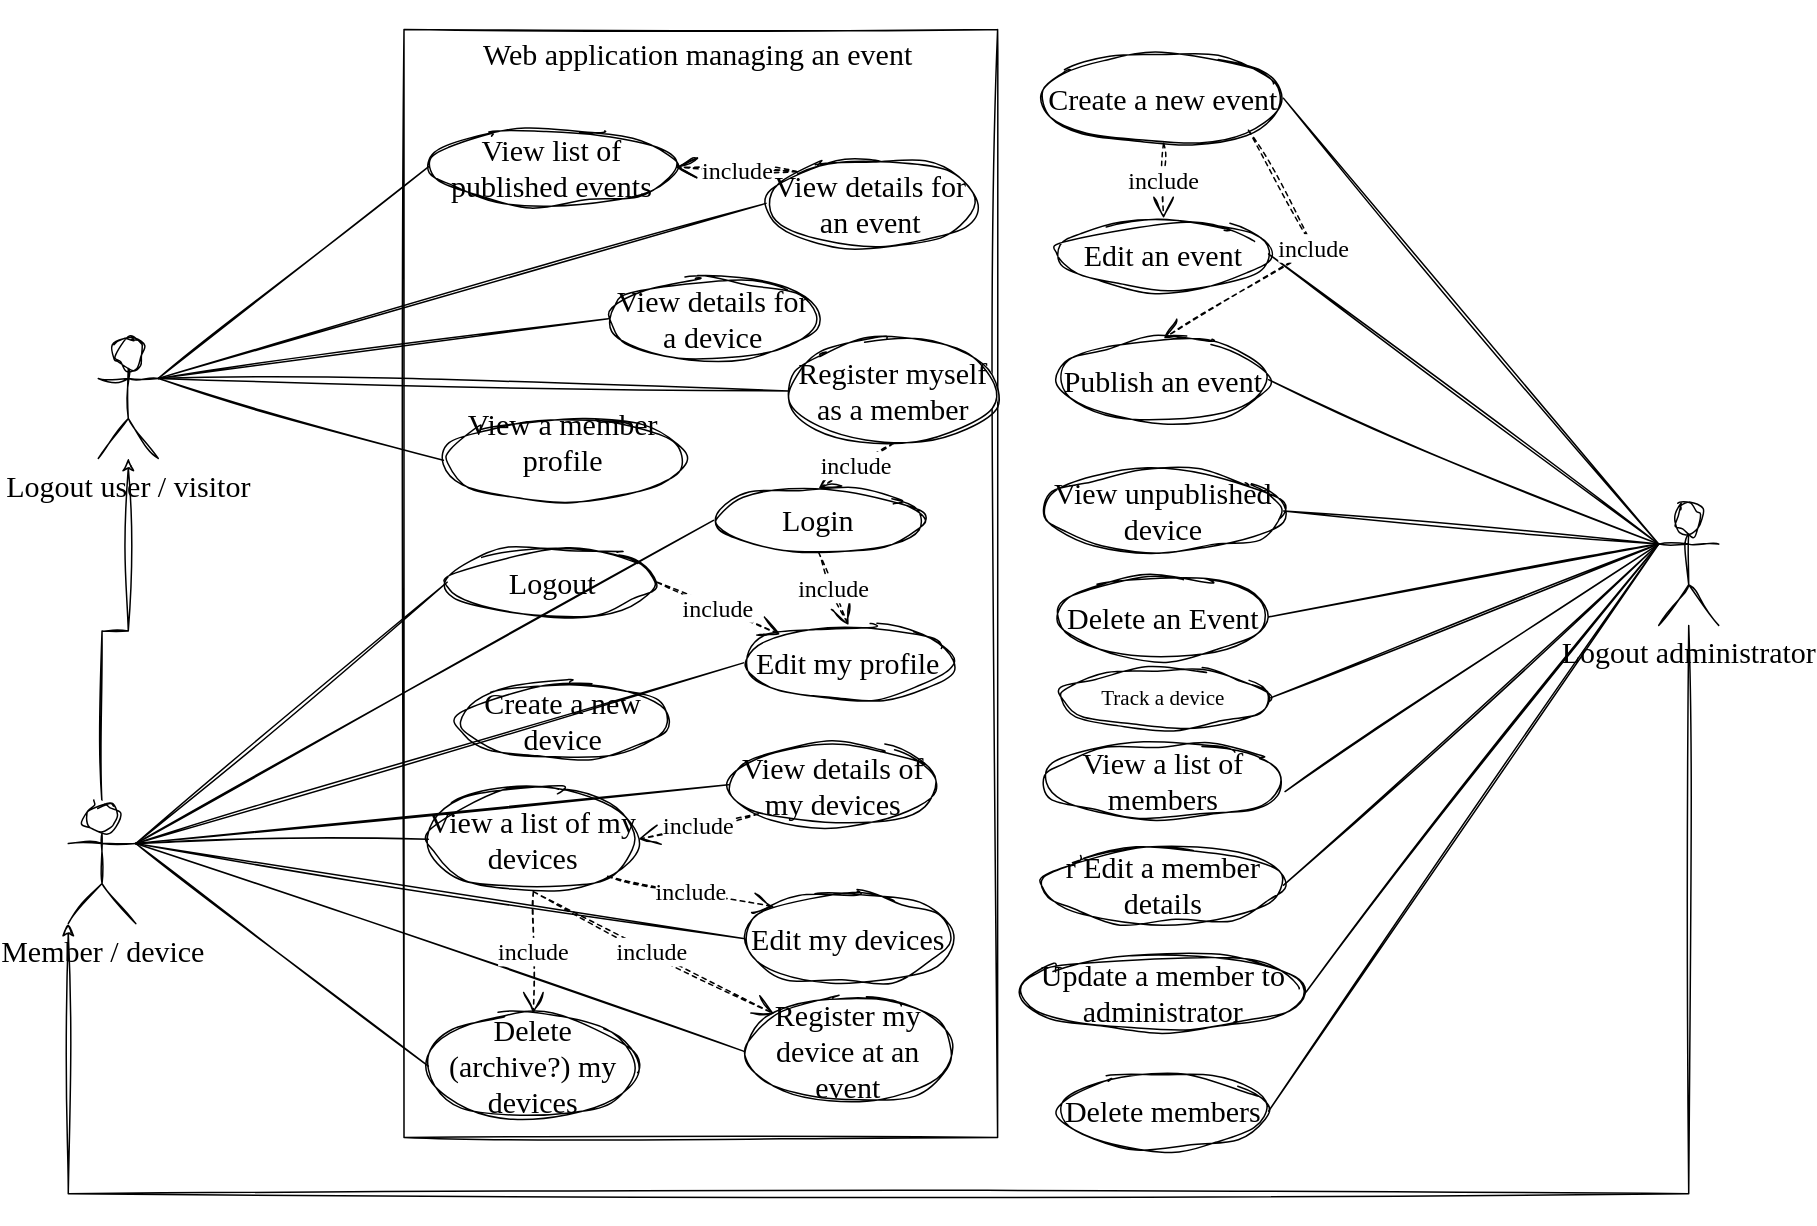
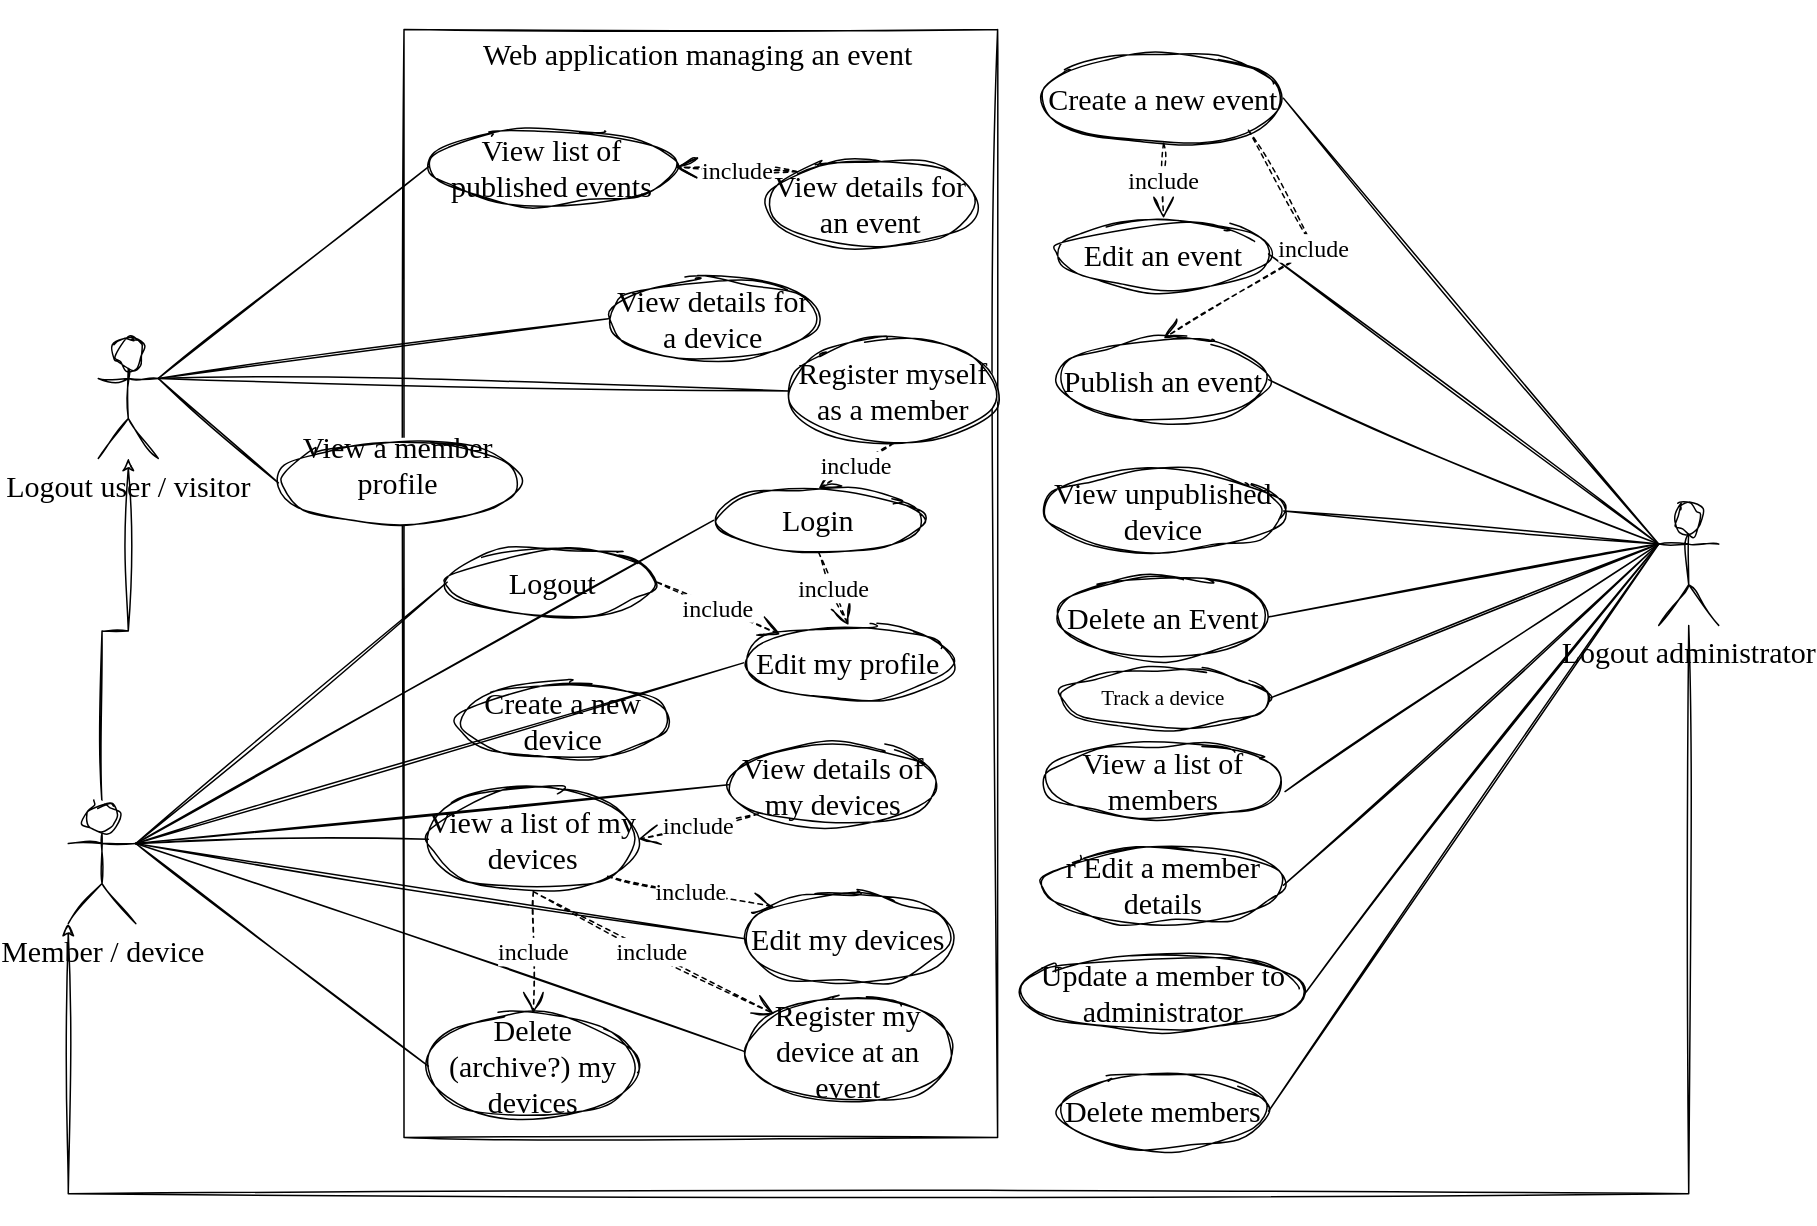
- <mxCell id="31" value="" style="endArrow=none;html=1;rounded=0;hachureGap=4;fontFamily=Architects Daughter;fontSource=https%3A%2F%2Ffonts.googleapis.com%2Fcss%3Ffamily%3DArchitects%2BDaughter;fontSize=16;exitX=0;exitY=0.5;exitDx=0;exitDy=0;entryX=1;entryY=0.333;entryDx=0;entryDy=0;entryPerimeter=0;sketch=1;curveFitting=1;jiggle=2;" parent="1" source="24" target="2" edge="1"><mxGeometry width="50" height="50" relative="1" as="geometry"><mxPoint x="305" y="206.25" as="sourcePoint" /><mxPoint x="355" y="156.25" as="targetPoint" /></mxGeometry></mxCell>
- <mxCell id="22" value="View a member profile&lt;div&gt;&lt;br/&gt;&lt;/div&gt;" style="ellipse;whiteSpace=wrap;html=1;hachureGap=4;fontFamily=Architects Daughter;fontSource=https%3A%2F%2Ffonts.googleapis.com%2Fcss%3Ffamily%3DArchitects%2BDaughter;fontSize=20;rounded=0;sketch=1;curveFitting=1;jiggle=2;" parent="1" vertex="1"><mxGeometry x="270" y="277.5" width="160" height="57.5" as="geometry" /></mxCell>
+ <mxCell id="22" value="View a member profile&lt;div&gt;&lt;br/&gt;&lt;/div&gt;" style="ellipse;whiteSpace=wrap;html=1;hachureGap=4;fontFamily=Architects Daughter;fontSource=https%3A%2F%2Ffonts.googleapis.com%2Fcss%3Ffamily%3DArchitects%2BDaughter;fontSize=20;rounded=0;sketch=1;curveFitting=1;jiggle=2;" parent="1" vertex="1"><mxGeometry x="160" y="292.5" width="160" height="57.5" as="geometry" /></mxCell>
